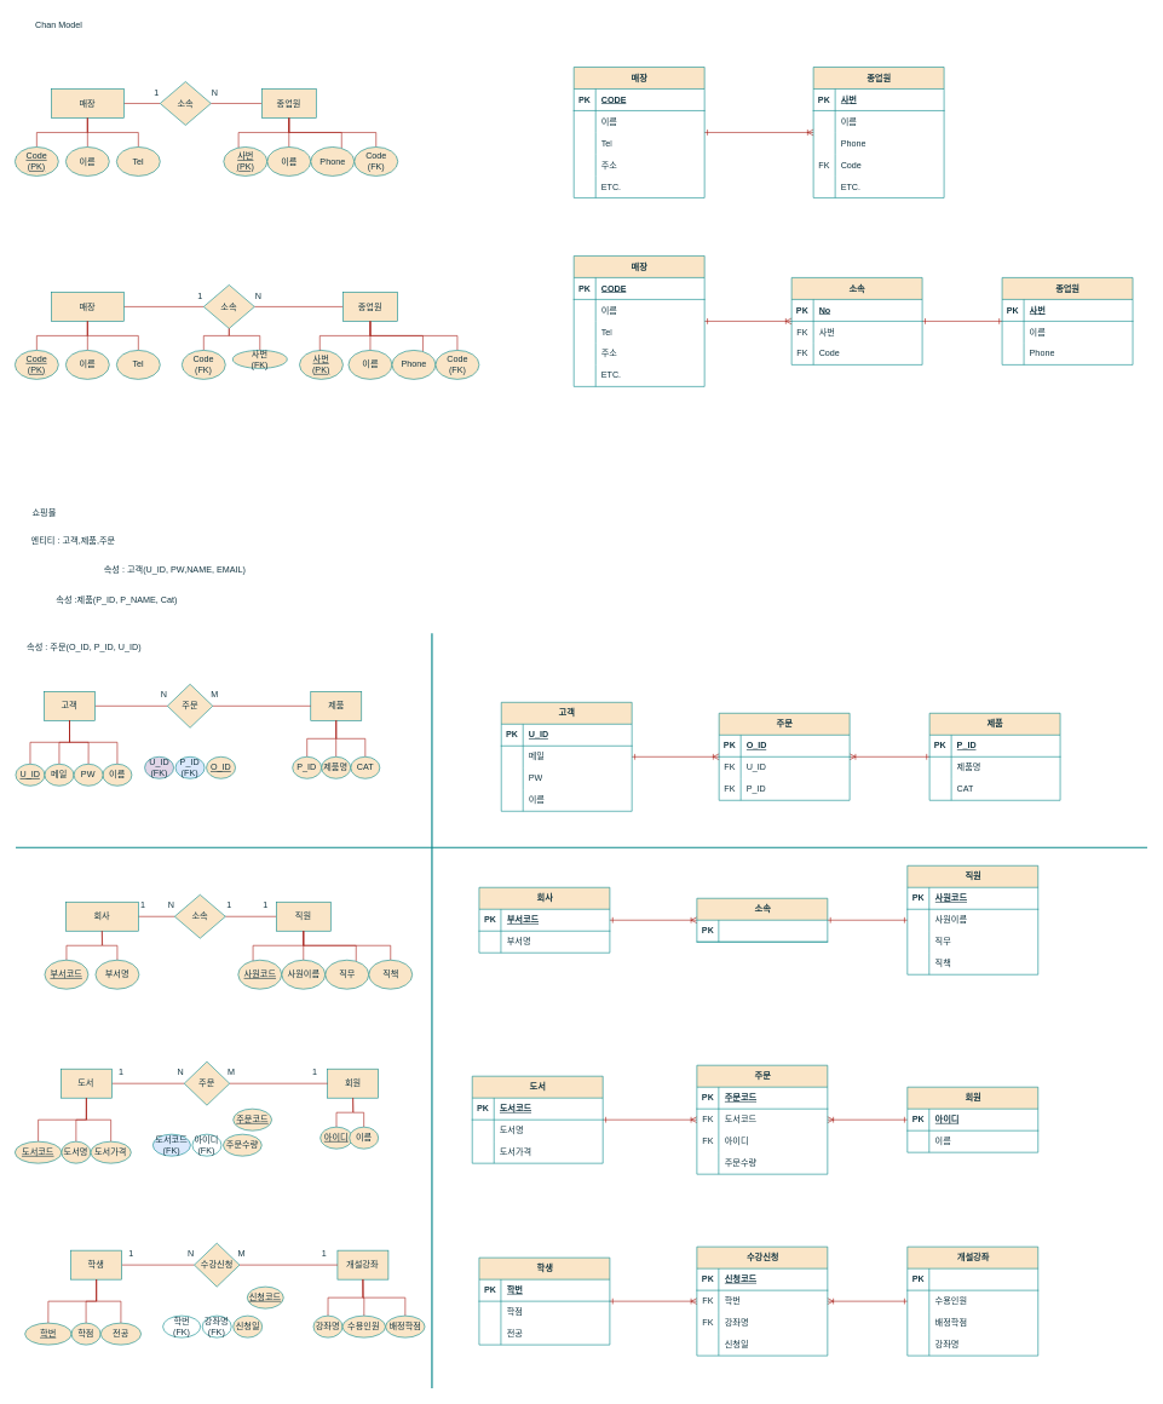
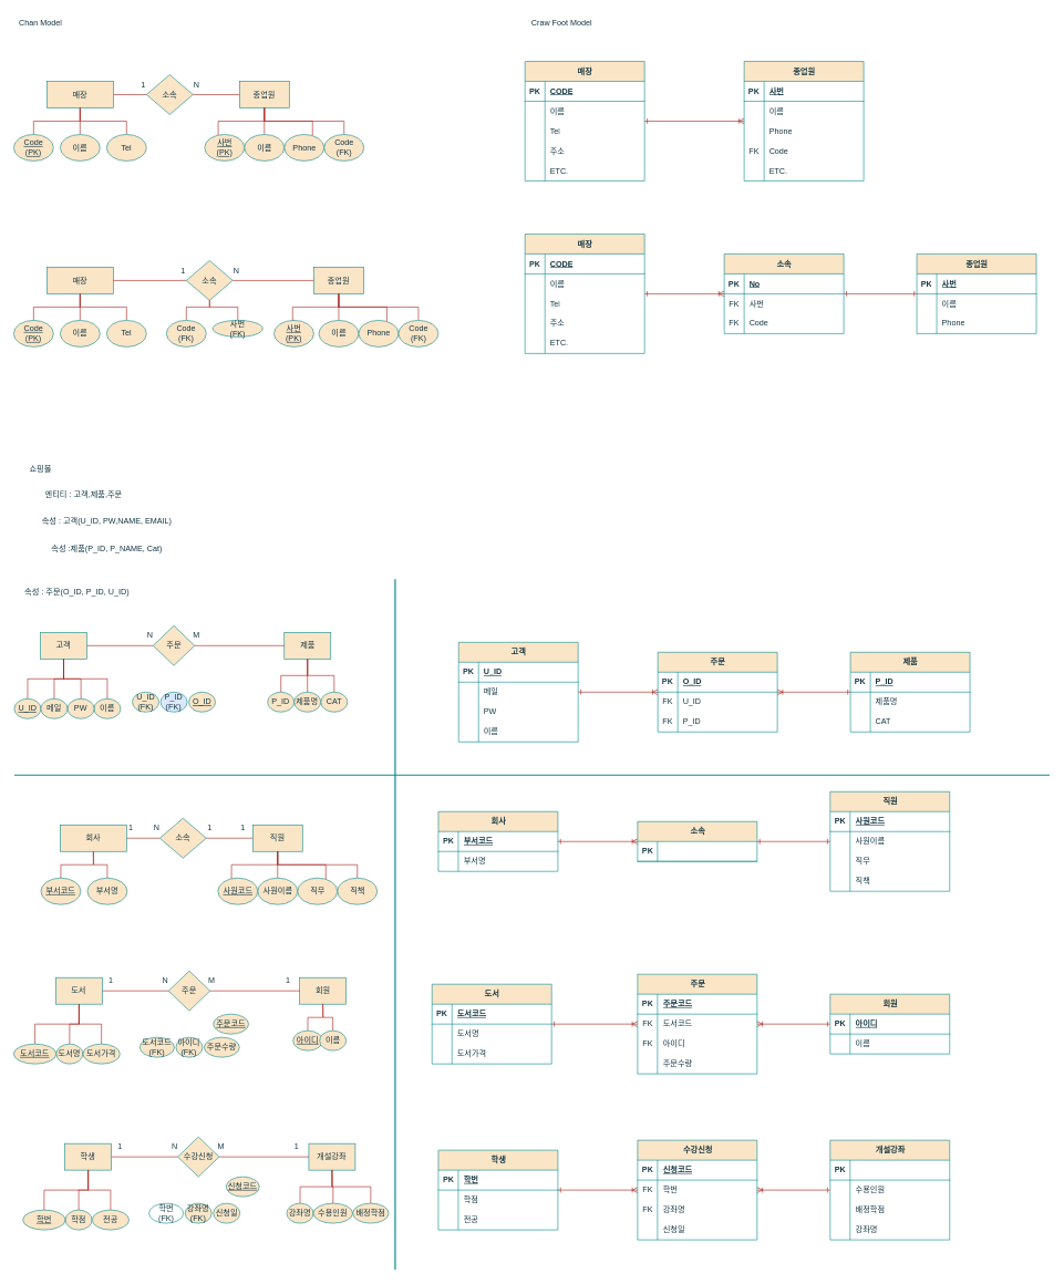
- <mxCell id="2" value="Chan Model" style="text;html=1;align=center;verticalAlign=middle;resizable=0;points=[];autosize=1;strokeColor=none;fillColor=none;labelBackgroundColor=none;fontColor=#143642;" vertex="1" parent="1"><mxGeometry x="35" y="20" width="90" height="30" as="geometry" /></mxCell>
+ <mxCell id="2" value="Chan Model" style="text;html=1;align=center;verticalAlign=middle;resizable=0;points=[];autosize=1;strokeColor=none;fillColor=none;labelBackgroundColor=none;fontColor=#143642;" vertex="1" parent="1"><mxGeometry x="15" y="20" width="90" height="30" as="geometry" /></mxCell>
+ <mxCell id="49" value="Craw Foot Model" style="text;html=1;align=center;verticalAlign=middle;resizable=0;points=[];autosize=1;strokeColor=none;fillColor=none;fontColor=#143642;" vertex="1" parent="1"><mxGeometry x="790" y="20" width="110" height="30" as="geometry" /></mxCell>
- <mxCell id="122" value="엔티티 : 고객,제품,주문" style="text;html=1;align=center;verticalAlign=middle;resizable=0;points=[];autosize=1;strokeColor=none;fillColor=none;fontColor=#143642;" vertex="1" parent="1"><mxGeometry x="25" y="730" width="150" height="30" as="geometry" /></mxCell>
+ <mxCell id="122" value="엔티티 : 고객,제품,주문" style="text;html=1;align=center;verticalAlign=middle;resizable=0;points=[];autosize=1;strokeColor=none;fillColor=none;fontColor=#143642;" vertex="1" parent="1"><mxGeometry x="50" y="730" width="150" height="30" as="geometry" /></mxCell>
- <mxCell id="123" value="속성 : 고객(U_ID, PW,NAME, EMAIL)" style="text;html=1;align=center;verticalAlign=middle;resizable=0;points=[];autosize=1;strokeColor=none;fillColor=none;fontColor=#143642;" vertex="1" parent="1"><mxGeometry x="130" y="770" width="220" height="30" as="geometry" /></mxCell>
+ <mxCell id="123" value="속성 : 고객(U_ID, PW,NAME, EMAIL)" style="text;html=1;align=center;verticalAlign=middle;resizable=0;points=[];autosize=1;strokeColor=none;fillColor=none;fontColor=#143642;" vertex="1" parent="1"><mxGeometry x="50" y="770" width="220" height="30" as="geometry" /></mxCell>
- <mxCell id="147" value="U_ID&lt;br&gt;(FK)" style="ellipse;whiteSpace=wrap;html=1;strokeColor=#0F8B8D;fontColor=#143642;fillColor=#e1d5e7;fontStyle=0;" vertex="1" parent="1"><mxGeometry x="198.75" y="1042" width="40" height="30" as="geometry" /></mxCell>
+ <mxCell id="147" value="U_ID&lt;br&gt;(FK)" style="ellipse;whiteSpace=wrap;html=1;strokeColor=#0F8B8D;fontColor=#143642;fillColor=#FAE5C7;fontStyle=0" vertex="1" parent="1"><mxGeometry x="198.75" y="1042" width="40" height="30" as="geometry" /></mxCell>
- <mxCell id="223" value="도서코드&lt;br&gt;(FK)" style="ellipse;whiteSpace=wrap;html=1;strokeColor=#0F8B8D;fontColor=#143642;fillColor=#dae8fc;fontStyle=0;" vertex="1" parent="1"><mxGeometry x="210" y="1562" width="51.93" height="30" as="geometry" /></mxCell>
+ <mxCell id="223" value="도서코드&lt;br&gt;(FK)" style="ellipse;whiteSpace=wrap;html=1;strokeColor=#0F8B8D;fontColor=#143642;fillColor=#FAE5C7;fontStyle=0" vertex="1" parent="1"><mxGeometry x="210" y="1562" width="51.93" height="30" as="geometry" /></mxCell>
- <mxCell id="224" value="아이디&lt;br&gt;(FK)" style="ellipse;whiteSpace=wrap;html=1;strokeColor=#0F8B8D;fontColor=#143642;fillColor=#ffffff;" vertex="1" parent="1"><mxGeometry x="264.43" y="1562" width="40" height="30" as="geometry" /></mxCell>
+ <mxCell id="224" value="아이디&lt;br&gt;(FK)" style="ellipse;whiteSpace=wrap;html=1;strokeColor=#0F8B8D;fontColor=#143642;fillColor=#FAE5C7;" vertex="1" parent="1"><mxGeometry x="264.43" y="1562" width="40" height="30" as="geometry" /></mxCell>
- <mxCell id="248" value="강좌명&lt;br&gt;(FK)" style="ellipse;whiteSpace=wrap;html=1;strokeColor=#0F8B8D;fontColor=#143642;fillColor=#ffffff;" vertex="1" parent="1"><mxGeometry x="278.18" y="1812" width="40" height="30" as="geometry" /></mxCell>
+ <mxCell id="248" value="강좌명&lt;br&gt;(FK)" style="ellipse;whiteSpace=wrap;html=1;strokeColor=#0F8B8D;fontColor=#143642;fillColor=#FAE5C7;" vertex="1" parent="1"><mxGeometry x="278.18" y="1812" width="40" height="30" as="geometry" /></mxCell>
